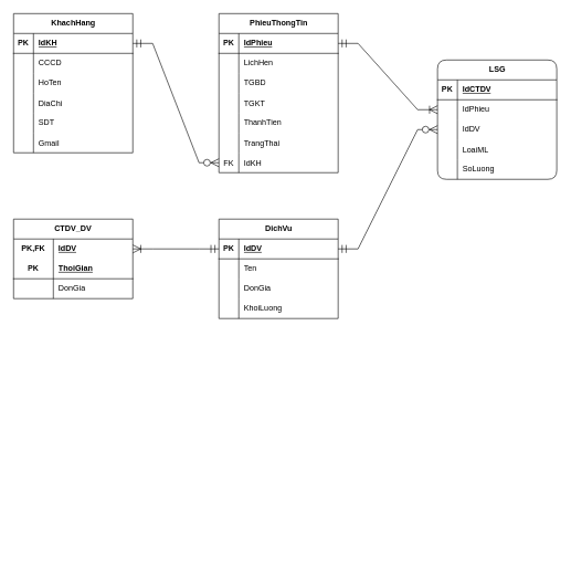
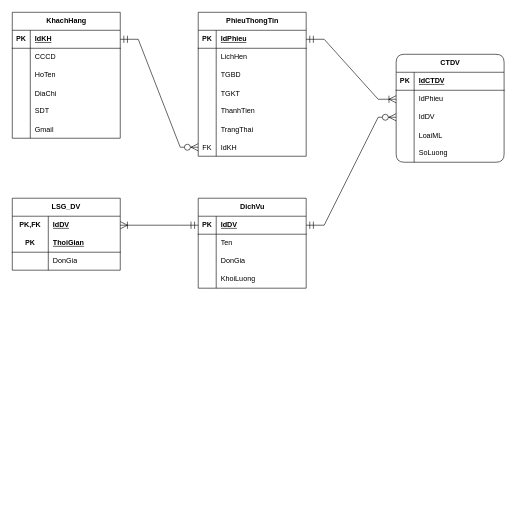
- <mxCell id="44" value="LSG" style="shape=table;startSize=30;container=1;collapsible=1;childLayout=tableLayout;fixedRows=1;rowLines=0;fontStyle=1;align=center;resizeLast=1;html=1;rounded=1;shadow=0;" vertex="1" parent="1"><mxGeometry x="660" y="90" width="180" height="180" as="geometry"><mxRectangle x="-3440" y="80" width="100" height="30" as="alternateBounds" /></mxGeometry></mxCell>
+ <mxCell id="44" value="CTDV" style="shape=table;startSize=30;container=1;collapsible=1;childLayout=tableLayout;fixedRows=1;rowLines=0;fontStyle=1;align=center;resizeLast=1;html=1;rounded=1;shadow=0;" vertex="1" parent="1"><mxGeometry x="660" y="90" width="180" height="180" as="geometry"><mxRectangle x="-3440" y="80" width="100" height="30" as="alternateBounds" /></mxGeometry></mxCell>
- <mxCell id="75" value="CTDV_DV" style="shape=table;startSize=30;container=1;collapsible=1;childLayout=tableLayout;fixedRows=1;rowLines=0;fontStyle=1;align=center;resizeLast=1;html=1;whiteSpace=wrap;" vertex="1" parent="1"><mxGeometry x="20" y="330" width="180" height="120" as="geometry" /></mxCell>
+ <mxCell id="75" value="LSG_DV" style="shape=table;startSize=30;container=1;collapsible=1;childLayout=tableLayout;fixedRows=1;rowLines=0;fontStyle=1;align=center;resizeLast=1;html=1;whiteSpace=wrap;" vertex="1" parent="1"><mxGeometry x="20" y="330" width="180" height="120" as="geometry" /></mxCell>
